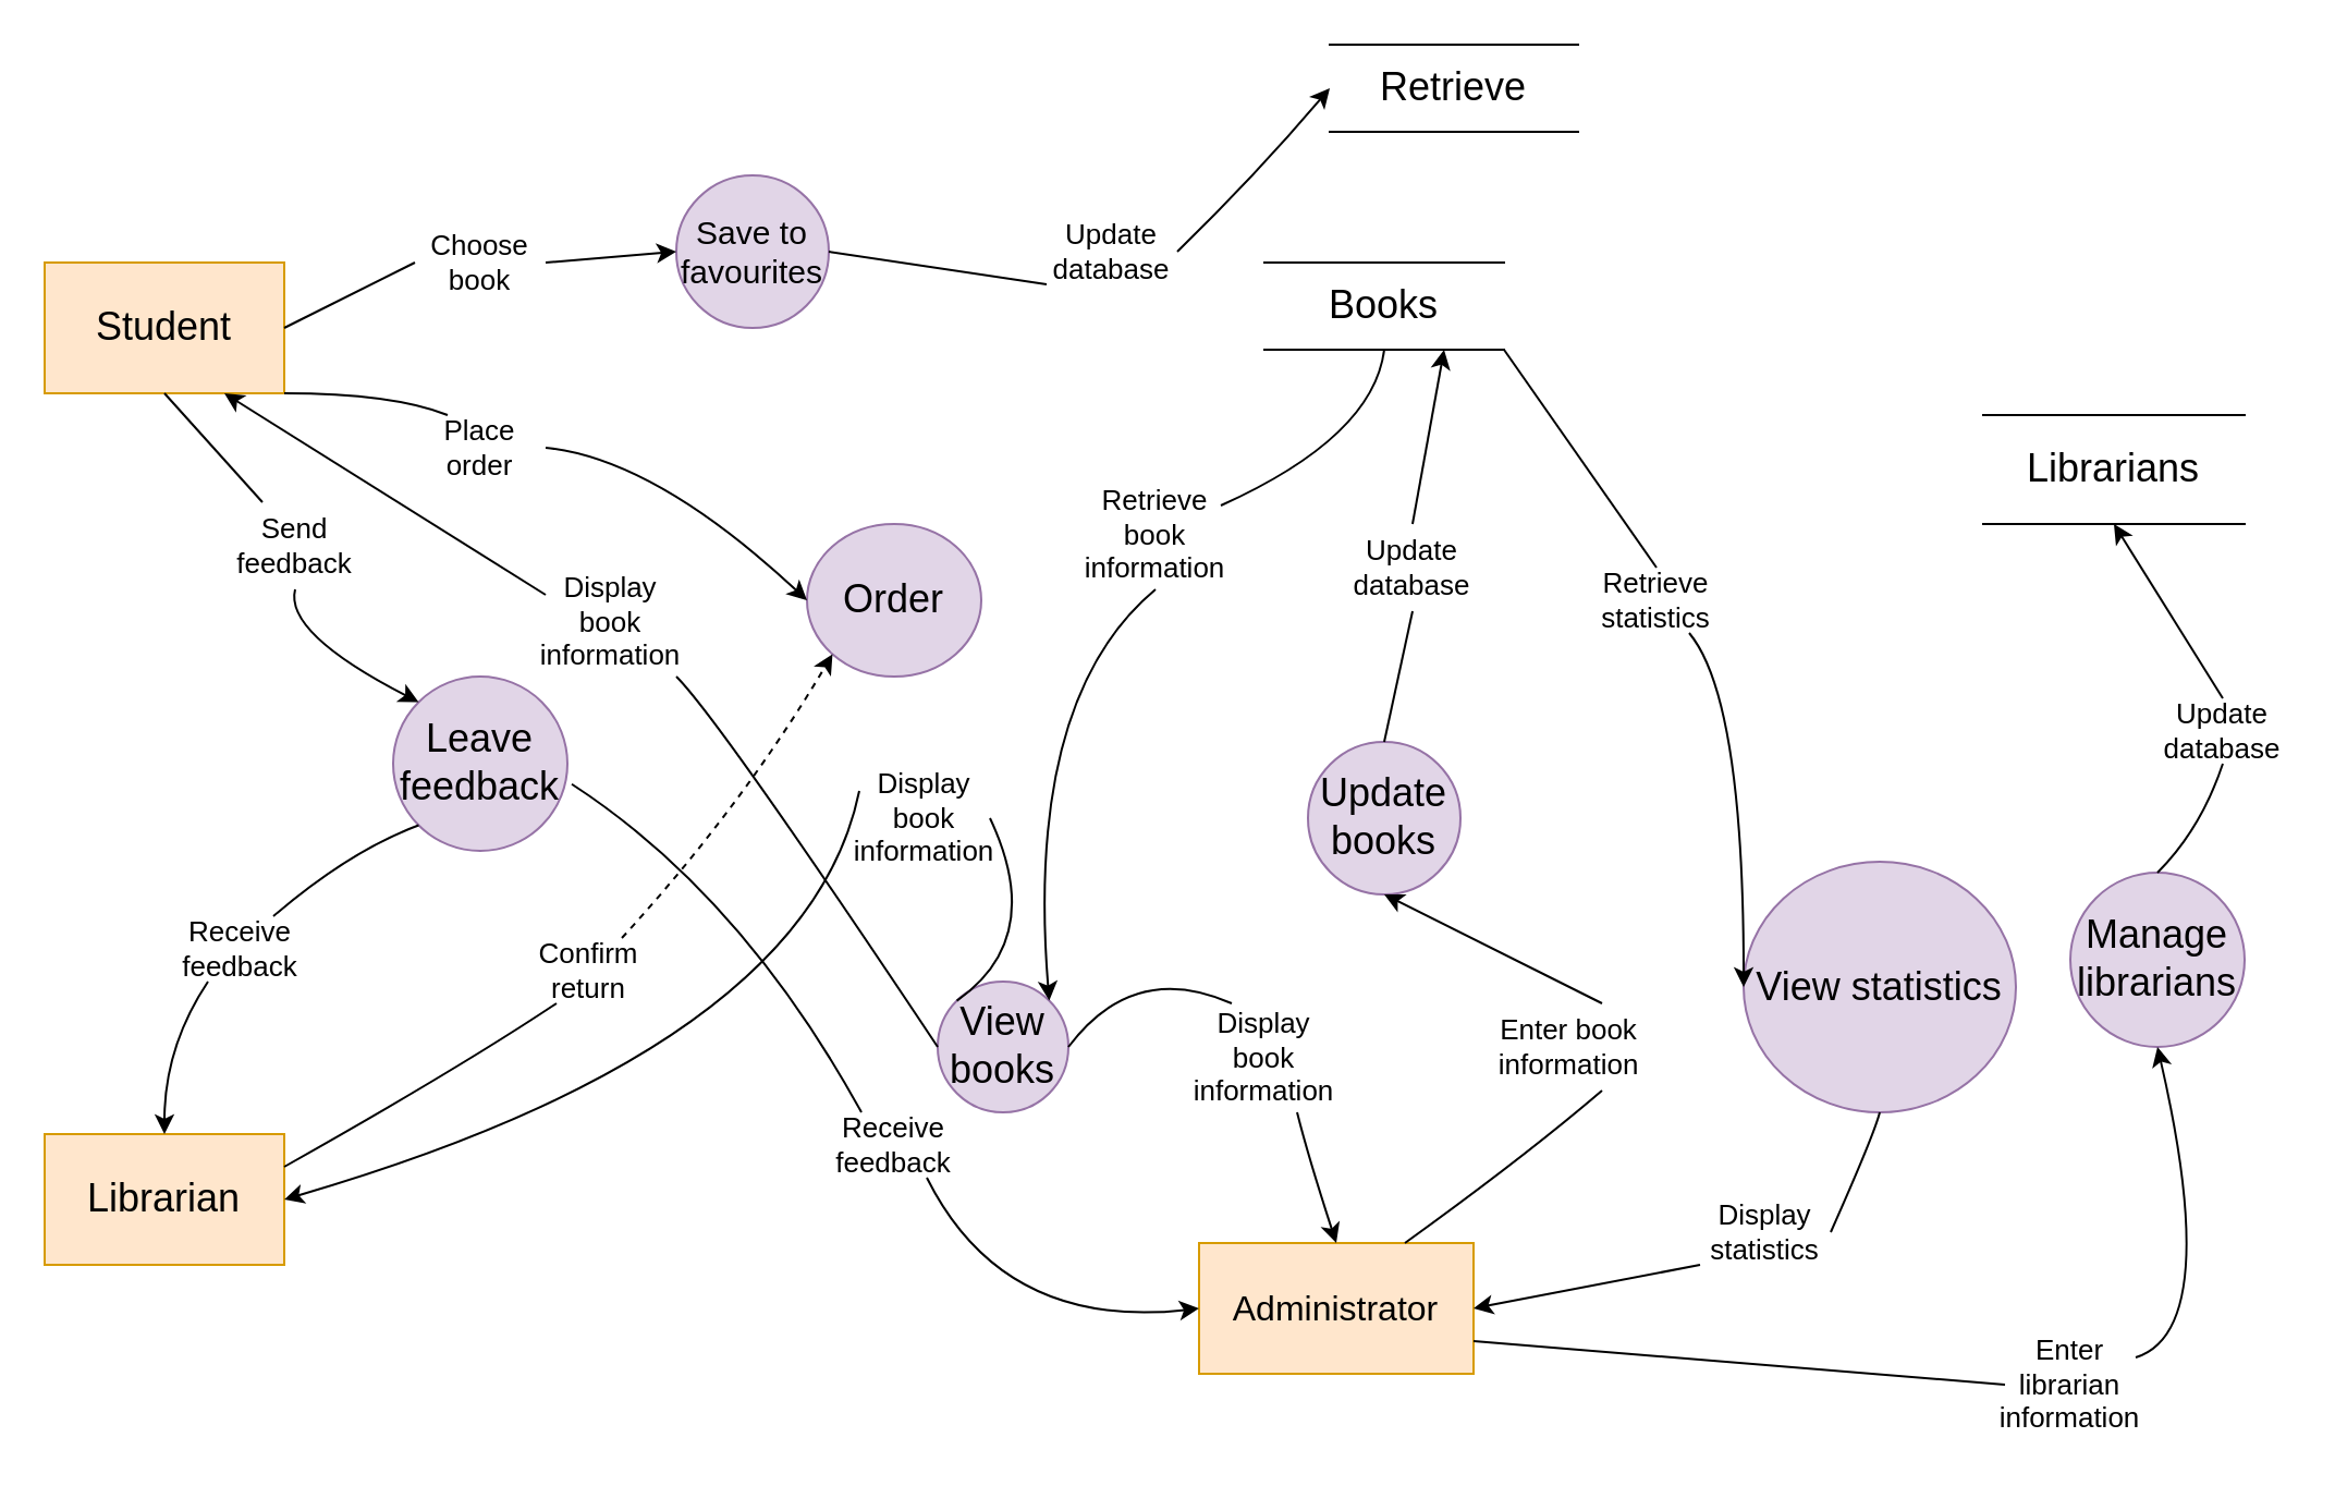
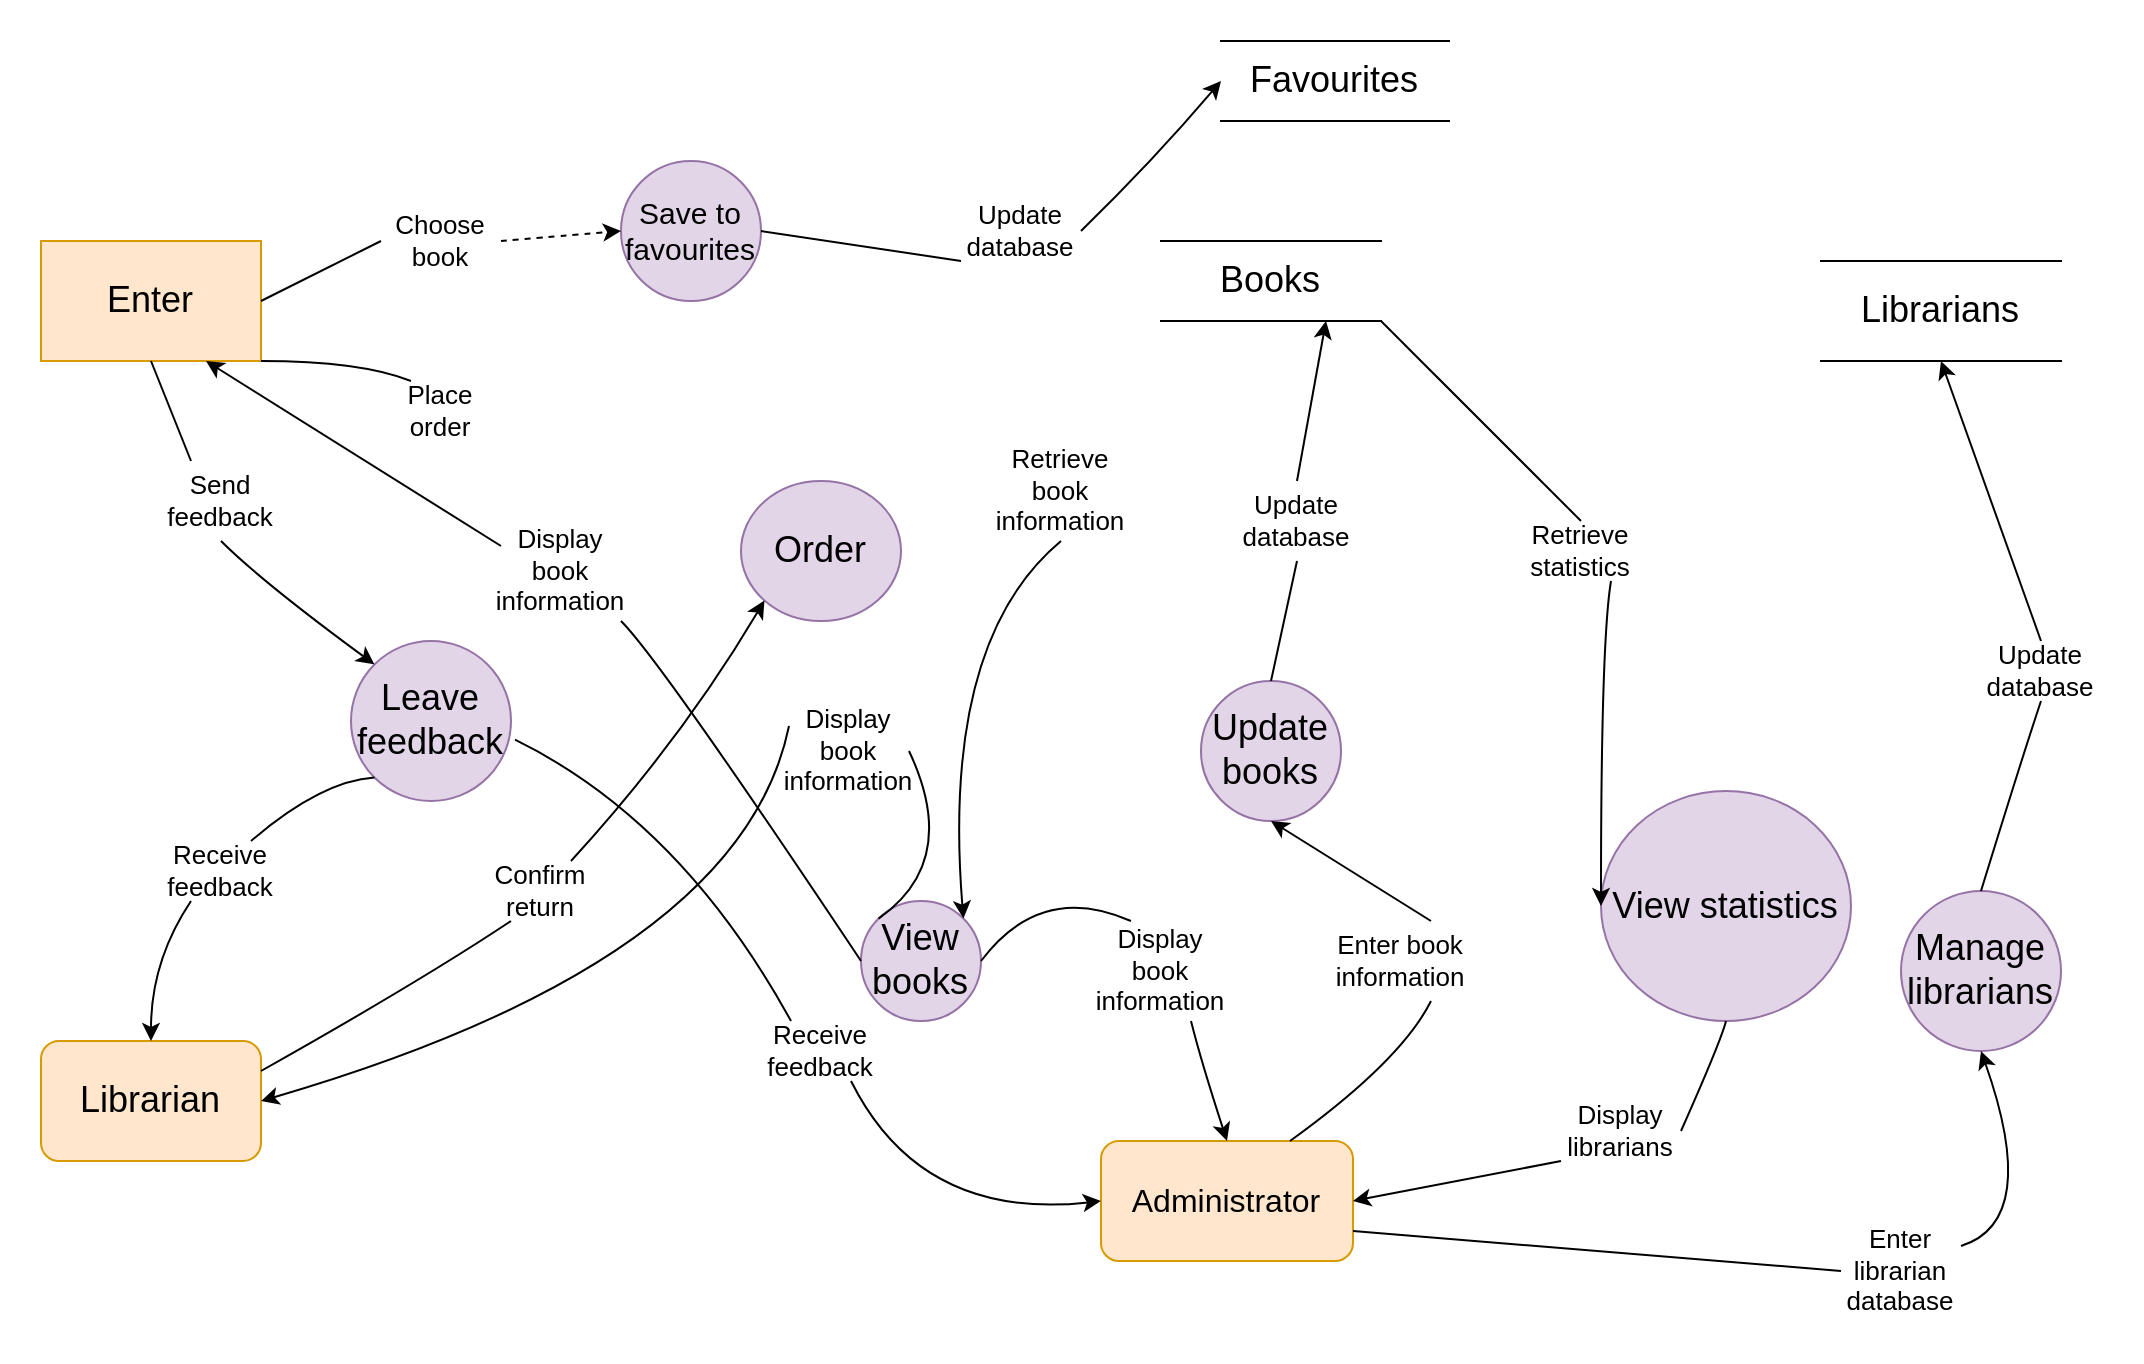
- <mxCell id="62" value="&lt;font style=&quot;font-size: 18px;&quot;&gt;Retrieve&lt;/font&gt;" style="html=1;dashed=0;whiteSpace=wrap;shape=partialRectangle;right=0;left=0;" vertex="1" parent="1"><mxGeometry x="610" y="20" width="114" height="40" as="geometry" /></mxCell>
+ <mxCell id="62" value="&lt;font style=&quot;font-size: 18px;&quot;&gt;Favourites&lt;/font&gt;" style="html=1;dashed=0;whiteSpace=wrap;shape=partialRectangle;right=0;left=0;" vertex="1" parent="1"><mxGeometry x="610" y="20" width="114" height="40" as="geometry" /></mxCell>
- <mxCell id="59" value="" style="curved=1;endArrow=classic;html=1;rounded=0;exitX=1;exitY=0.5;exitDx=0;exitDy=0;entryX=0;entryY=0.5;entryDx=0;entryDy=0;" edge="1" parent="1" source="61" target="58"><mxGeometry width="50" height="50" relative="1" as="geometry"><mxPoint x="640" y="330" as="sourcePoint" /><mxPoint x="690" y="280" as="targetPoint" /><Array as="points" /></mxGeometry></mxCell>
+ <mxCell id="59" value="" style="curved=1;endArrow=classic;html=1;rounded=0;exitX=1;exitY=0.5;exitDx=0;exitDy=0;entryX=0;entryY=0.5;entryDx=0;entryDy=0;dashed=1;" edge="1" parent="1" source="61" target="58"><mxGeometry width="50" height="50" relative="1" as="geometry"><mxPoint x="640" y="330" as="sourcePoint" /><mxPoint x="690" y="280" as="targetPoint" /><Array as="points" /></mxGeometry></mxCell>
- <mxCell id="2" value="&lt;font style=&quot;font-size: 18px;&quot;&gt;Student&lt;/font&gt;" style="html=1;dashed=0;whiteSpace=wrap;fillColor=#ffe6cc;strokeColor=#d79b00;" vertex="1" parent="1"><mxGeometry x="20" y="120" width="110" height="60" as="geometry" /></mxCell>
+ <mxCell id="2" value="&lt;font style=&quot;font-size: 18px;&quot;&gt;Enter&lt;/font&gt;" style="html=1;dashed=0;whiteSpace=wrap;fillColor=#ffe6cc;strokeColor=#d79b00;" vertex="1" parent="1"><mxGeometry x="20" y="120" width="110" height="60" as="geometry" /></mxCell>
- <mxCell id="25" value="" style="curved=1;endArrow=none;html=1;rounded=0;exitX=0.5;exitY=1;exitDx=0;exitDy=0;endFill=0;" edge="1" parent="1" source="22" target="26"><mxGeometry width="50" height="50" relative="1" as="geometry"><mxPoint x="635" y="160" as="sourcePoint" /><mxPoint x="501" y="339" as="targetPoint" /><Array as="points"><mxPoint x="630" y="200" /></Array></mxGeometry></mxCell>
- <mxCell id="44" value="&lt;font style=&quot;font-size: 18px;&quot;&gt;Librarians&lt;/font&gt;" style="html=1;dashed=0;whiteSpace=wrap;shape=partialRectangle;right=0;left=0;" vertex="1" parent="1"><mxGeometry x="910" y="190" width="120" height="50" as="geometry" /></mxCell>
+ <mxCell id="44" value="&lt;font style=&quot;font-size: 18px;&quot;&gt;Librarians&lt;/font&gt;" style="html=1;dashed=0;whiteSpace=wrap;shape=partialRectangle;right=0;left=0;" vertex="1" parent="1"><mxGeometry x="910" y="130" width="120" height="50" as="geometry" /></mxCell>
- <mxCell id="16" value="" style="curved=1;endArrow=classic;html=1;rounded=0;exitX=1;exitY=0.5;exitDx=0;exitDy=0;entryX=0;entryY=0.5;entryDx=0;entryDy=0;" edge="1" parent="1" source="18" target="15"><mxGeometry width="50" height="50" relative="1" as="geometry"><mxPoint x="360" y="390" as="sourcePoint" /><mxPoint x="410" y="340" as="targetPoint" /><Array as="points"><mxPoint x="300" y="210" /></Array></mxGeometry></mxCell>
- <mxCell id="8" value="&lt;font style=&quot;font-size: 13px;&quot;&gt;Send feedback&lt;/font&gt;" style="text;html=1;strokeColor=none;fillColor=none;align=center;verticalAlign=middle;whiteSpace=wrap;rounded=0;" vertex="1" parent="1"><mxGeometry x="105" y="230" width="60" height="40" as="geometry" /></mxCell>
+ <mxCell id="8" value="&lt;font style=&quot;font-size: 13px;&quot;&gt;Send feedback&lt;/font&gt;" style="text;html=1;strokeColor=none;fillColor=none;align=center;verticalAlign=middle;whiteSpace=wrap;rounded=0;" vertex="1" parent="1"><mxGeometry x="80" y="230" width="60" height="40" as="geometry" /></mxCell>
- <mxCell id="48" value="&lt;font style=&quot;font-size: 13px;&quot;&gt;Retrieve&lt;br&gt;statistics&lt;/font&gt;" style="text;html=1;strokeColor=none;fillColor=none;align=center;verticalAlign=middle;whiteSpace=wrap;rounded=0;" vertex="1" parent="1"><mxGeometry x="730" y="260" width="60" height="30" as="geometry" /></mxCell>
+ <mxCell id="48" value="&lt;font style=&quot;font-size: 13px;&quot;&gt;Retrieve&lt;br&gt;statistics&lt;/font&gt;" style="text;html=1;strokeColor=none;fillColor=none;align=center;verticalAlign=middle;whiteSpace=wrap;rounded=0;" vertex="1" parent="1"><mxGeometry x="760" y="260" width="60" height="30" as="geometry" /></mxCell>
- <mxCell id="5" value="&lt;font style=&quot;font-size: 18px;&quot;&gt;Leave&lt;br&gt;feedback&lt;/font&gt;" style="shape=ellipse;html=1;dashed=0;whiteSpace=wrap;aspect=fixed;perimeter=ellipsePerimeter;fillColor=#e1d5e7;strokeColor=#9673a6;" vertex="1" parent="1"><mxGeometry x="180" y="310" width="80" height="80" as="geometry" /></mxCell>
+ <mxCell id="5" value="&lt;font style=&quot;font-size: 18px;&quot;&gt;Leave&lt;br&gt;feedback&lt;/font&gt;" style="shape=ellipse;html=1;dashed=0;whiteSpace=wrap;aspect=fixed;perimeter=ellipsePerimeter;fillColor=#e1d5e7;strokeColor=#9673a6;" vertex="1" parent="1"><mxGeometry x="175" y="320" width="80" height="80" as="geometry" /></mxCell>
- <mxCell id="19" value="" style="curved=1;endArrow=classic;html=1;rounded=0;exitX=0.75;exitY=0;exitDx=0;exitDy=0;entryX=0;entryY=1;entryDx=0;entryDy=0;dashed=1;" edge="1" parent="1" source="21" target="15"><mxGeometry width="50" height="50" relative="1" as="geometry"><mxPoint x="360" y="430" as="sourcePoint" /><mxPoint x="410" y="380" as="targetPoint" /><Array as="points"><mxPoint x="340" y="370" /></Array></mxGeometry></mxCell>
+ <mxCell id="19" value="" style="curved=1;endArrow=classic;html=1;rounded=0;exitX=0.75;exitY=0;exitDx=0;exitDy=0;entryX=0;entryY=1;entryDx=0;entryDy=0;" edge="1" parent="1" source="21" target="15"><mxGeometry width="50" height="50" relative="1" as="geometry"><mxPoint x="360" y="430" as="sourcePoint" /><mxPoint x="410" y="380" as="targetPoint" /><Array as="points"><mxPoint x="340" y="370" /></Array></mxGeometry></mxCell>
- <mxCell id="36" value="&lt;font style=&quot;font-size: 18px;&quot;&gt;Manage&lt;br&gt;librarians&lt;br&gt;&lt;/font&gt;" style="shape=ellipse;html=1;dashed=0;whiteSpace=wrap;aspect=fixed;perimeter=ellipsePerimeter;fillColor=#e1d5e7;strokeColor=#9673a6;" vertex="1" parent="1"><mxGeometry x="950" y="400" width="80" height="80" as="geometry" /></mxCell>
+ <mxCell id="36" value="&lt;font style=&quot;font-size: 18px;&quot;&gt;Manage&lt;br&gt;librarians&lt;br&gt;&lt;/font&gt;" style="shape=ellipse;html=1;dashed=0;whiteSpace=wrap;aspect=fixed;perimeter=ellipsePerimeter;fillColor=#e1d5e7;strokeColor=#9673a6;" vertex="1" parent="1"><mxGeometry x="950" y="445" width="80" height="80" as="geometry" /></mxCell>
- <mxCell id="40" value="&lt;font style=&quot;font-size: 13px;&quot;&gt;Enter book information&lt;/font&gt;" style="text;html=1;strokeColor=none;fillColor=none;align=center;verticalAlign=middle;whiteSpace=wrap;rounded=0;" vertex="1" parent="1"><mxGeometry x="690" y="460" width="60" height="40" as="geometry" /></mxCell>
+ <mxCell id="40" value="&lt;font style=&quot;font-size: 13px;&quot;&gt;Enter book information&lt;/font&gt;" style="text;html=1;strokeColor=none;fillColor=none;align=center;verticalAlign=middle;whiteSpace=wrap;rounded=0;" vertex="1" parent="1"><mxGeometry x="670" y="460" width="60" height="40" as="geometry" /></mxCell>
- <mxCell id="3" value="&lt;font style=&quot;font-size: 18px;&quot;&gt;Librarian&lt;/font&gt;" style="html=1;dashed=0;whiteSpace=wrap;fillColor=#ffe6cc;strokeColor=#d79b00;" vertex="1" parent="1"><mxGeometry x="20" y="520" width="110" height="60" as="geometry" /></mxCell>
+ <mxCell id="3" value="&lt;font style=&quot;font-size: 18px;&quot;&gt;Librarian&lt;/font&gt;" style="html=1;dashed=0;whiteSpace=wrap;fillColor=#ffe6cc;strokeColor=#d79b00;rounded=1;" vertex="1" parent="1"><mxGeometry x="20" y="520" width="110" height="60" as="geometry" /></mxCell>
- <mxCell id="51" value="&lt;font style=&quot;font-size: 13px;&quot;&gt;Display statistics&lt;/font&gt;" style="text;html=1;strokeColor=none;fillColor=none;align=center;verticalAlign=middle;whiteSpace=wrap;rounded=0;" vertex="1" parent="1"><mxGeometry x="780" y="550" width="60" height="30" as="geometry" /></mxCell>
+ <mxCell id="51" value="&lt;font style=&quot;font-size: 13px;&quot;&gt;Display librarians&lt;/font&gt;" style="text;html=1;strokeColor=none;fillColor=none;align=center;verticalAlign=middle;whiteSpace=wrap;rounded=0;" vertex="1" parent="1"><mxGeometry x="780" y="550" width="60" height="30" as="geometry" /></mxCell>
- <mxCell id="4" value="&lt;font style=&quot;font-size: 16px;&quot;&gt;Administrator&lt;/font&gt;" style="html=1;dashed=0;whiteSpace=wrap;fillColor=#ffe6cc;strokeColor=#d79b00;" vertex="1" parent="1"><mxGeometry x="550" y="570" width="126" height="60" as="geometry" /></mxCell>
+ <mxCell id="4" value="&lt;font style=&quot;font-size: 16px;&quot;&gt;Administrator&lt;/font&gt;" style="html=1;dashed=0;whiteSpace=wrap;fillColor=#ffe6cc;strokeColor=#d79b00;rounded=1;" vertex="1" parent="1"><mxGeometry x="550" y="570" width="126" height="60" as="geometry" /></mxCell>
- <mxCell id="54" value="&lt;font style=&quot;font-size: 13px;&quot;&gt;Enter librarian information&lt;/font&gt;" style="text;html=1;strokeColor=none;fillColor=none;align=center;verticalAlign=middle;whiteSpace=wrap;rounded=0;" vertex="1" parent="1"><mxGeometry x="920" y="610" width="60" height="50" as="geometry" /></mxCell>
+ <mxCell id="54" value="&lt;font style=&quot;font-size: 13px;&quot;&gt;Enter librarian database&lt;/font&gt;" style="text;html=1;strokeColor=none;fillColor=none;align=center;verticalAlign=middle;whiteSpace=wrap;rounded=0;" vertex="1" parent="1"><mxGeometry x="920" y="610" width="60" height="50" as="geometry" /></mxCell>
